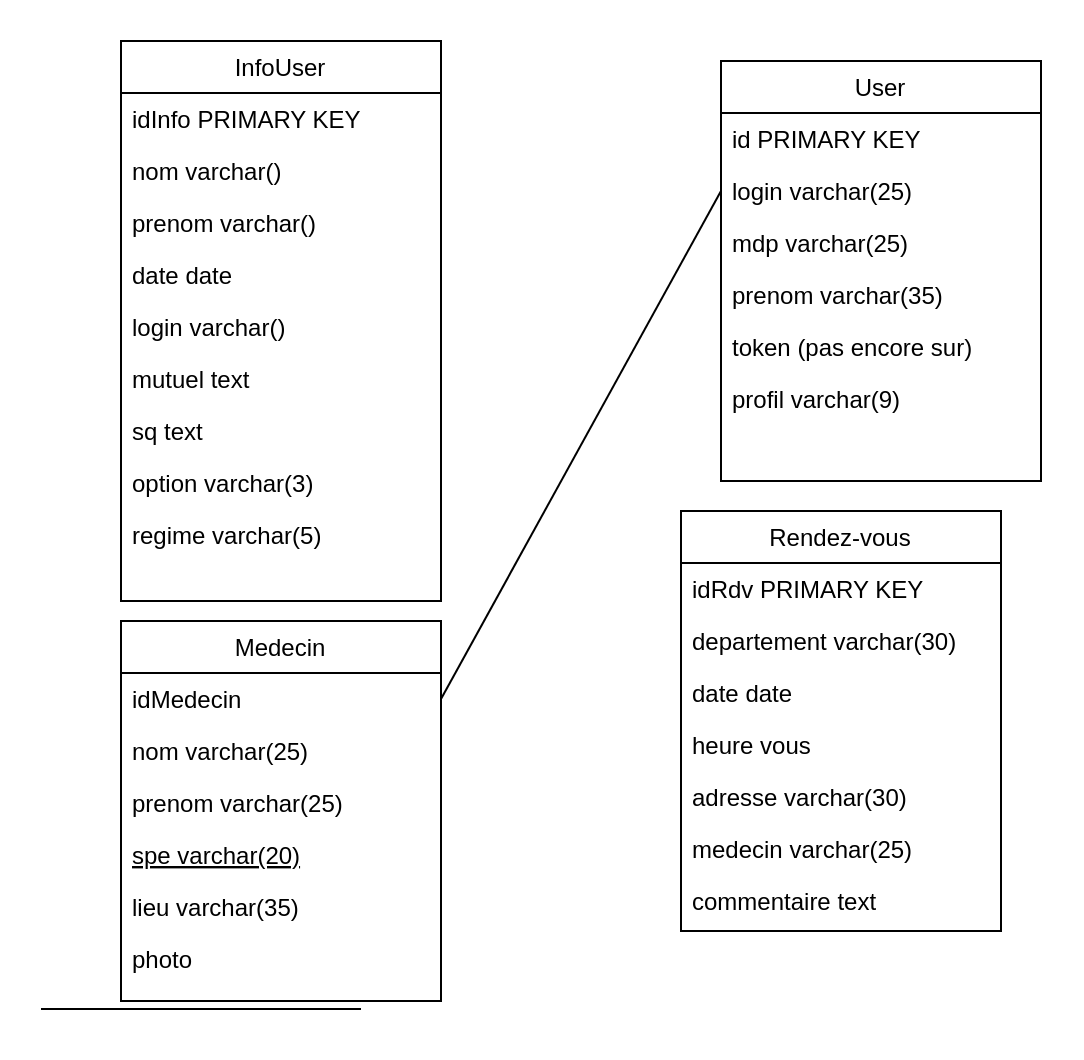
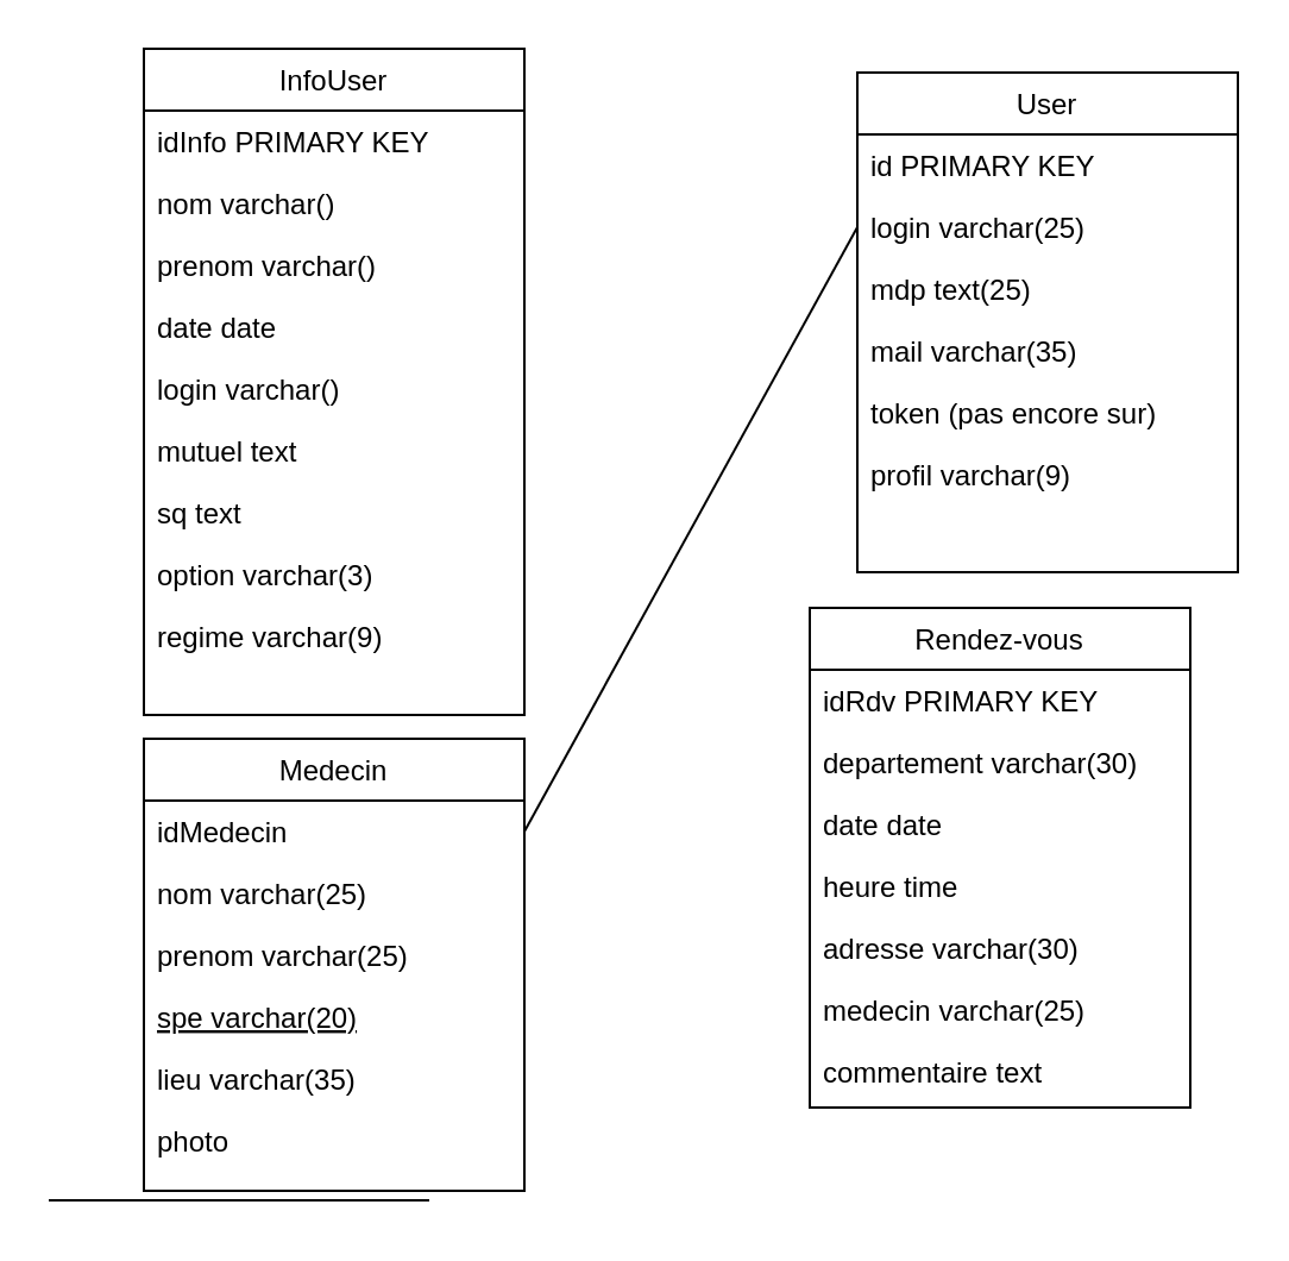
- <mxCell id="5" value="mdp varchar(25)" style="text;align=left;verticalAlign=top;spacingLeft=4;spacingRight=4;overflow=hidden;rotatable=0;points=[[0,0.5],[1,0.5]];portConstraint=eastwest;" parent="2" vertex="1"><mxGeometry y="78" width="160" height="26" as="geometry" /></mxCell>
+ <mxCell id="5" value="mdp text(25)" style="text;align=left;verticalAlign=top;spacingLeft=4;spacingRight=4;overflow=hidden;rotatable=0;points=[[0,0.5],[1,0.5]];portConstraint=eastwest;" parent="2" vertex="1"><mxGeometry y="78" width="160" height="26" as="geometry" /></mxCell>
- <mxCell id="6" value="prenom varchar(35)" style="text;align=left;verticalAlign=top;spacingLeft=4;spacingRight=4;overflow=hidden;rotatable=0;points=[[0,0.5],[1,0.5]];portConstraint=eastwest;" parent="2" vertex="1"><mxGeometry y="104" width="160" height="26" as="geometry" /></mxCell>
+ <mxCell id="6" value="mail varchar(35)" style="text;align=left;verticalAlign=top;spacingLeft=4;spacingRight=4;overflow=hidden;rotatable=0;points=[[0,0.5],[1,0.5]];portConstraint=eastwest;" parent="2" vertex="1"><mxGeometry y="104" width="160" height="26" as="geometry" /></mxCell>
- <mxCell id="18" value="regime varchar(5)" style="text;align=left;verticalAlign=top;spacingLeft=4;spacingRight=4;overflow=hidden;rotatable=0;points=[[0,0.5],[1,0.5]];portConstraint=eastwest;" parent="9" vertex="1"><mxGeometry y="234" width="160" height="26" as="geometry" /></mxCell>
+ <mxCell id="18" value="regime varchar(9)" style="text;align=left;verticalAlign=top;spacingLeft=4;spacingRight=4;overflow=hidden;rotatable=0;points=[[0,0.5],[1,0.5]];portConstraint=eastwest;" parent="9" vertex="1"><mxGeometry y="234" width="160" height="26" as="geometry" /></mxCell>
- <mxCell id="32" value="heure vous" style="text;align=left;verticalAlign=top;spacingLeft=4;spacingRight=4;overflow=hidden;rotatable=0;points=[[0,0.5],[1,0.5]];portConstraint=eastwest;" vertex="1" parent="28"><mxGeometry y="104" width="160" height="26" as="geometry" /></mxCell>
+ <mxCell id="32" value="heure time" style="text;align=left;verticalAlign=top;spacingLeft=4;spacingRight=4;overflow=hidden;rotatable=0;points=[[0,0.5],[1,0.5]];portConstraint=eastwest;" vertex="1" parent="28"><mxGeometry y="104" width="160" height="26" as="geometry" /></mxCell>
